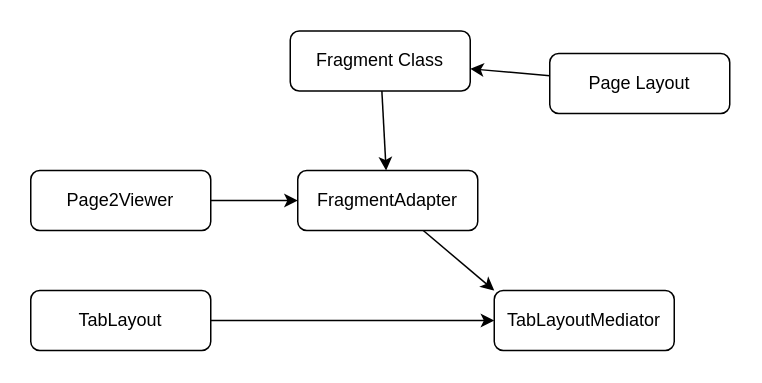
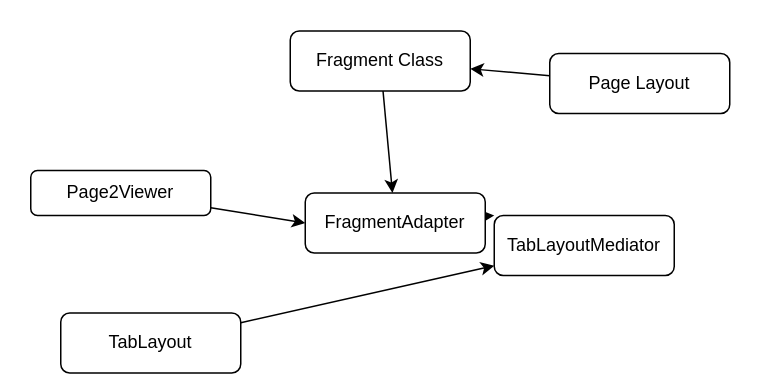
- <mxCell id="3" value="Page2Viewer" style="rounded=1;whiteSpace=wrap;html=1;" vertex="1" parent="1"><mxGeometry x="20" y="113" width="120" height="40" as="geometry" /></mxCell>
+ <mxCell id="3" value="Page2Viewer" style="rounded=1;whiteSpace=wrap;html=1;" vertex="1" parent="1"><mxGeometry x="20" y="113" width="120" height="30" as="geometry" /></mxCell>
- <mxCell id="5" value="FragmentAdapter" style="rounded=1;whiteSpace=wrap;html=1;" vertex="1" parent="1"><mxGeometry x="198" y="113" width="120" height="40" as="geometry" /></mxCell>
+ <mxCell id="5" value="FragmentAdapter" style="rounded=1;whiteSpace=wrap;html=1;" vertex="1" parent="1"><mxGeometry x="203" y="128" width="120" height="40" as="geometry" /></mxCell>
- <mxCell id="8" value="TabLayout" style="rounded=1;whiteSpace=wrap;html=1;" vertex="1" parent="1"><mxGeometry x="20" y="193" width="120" height="40" as="geometry" /></mxCell>
+ <mxCell id="8" value="TabLayout" style="rounded=1;whiteSpace=wrap;html=1;" vertex="1" parent="1"><mxGeometry x="40" y="208" width="120" height="40" as="geometry" /></mxCell>
- <mxCell id="6" value="TabLayoutMediator" style="rounded=1;whiteSpace=wrap;html=1;" vertex="1" parent="1"><mxGeometry x="329" y="193" width="120" height="40" as="geometry" /></mxCell>
+ <mxCell id="6" value="TabLayoutMediator" style="rounded=1;whiteSpace=wrap;html=1;" vertex="1" parent="1"><mxGeometry x="329" y="143" width="120" height="40" as="geometry" /></mxCell>
